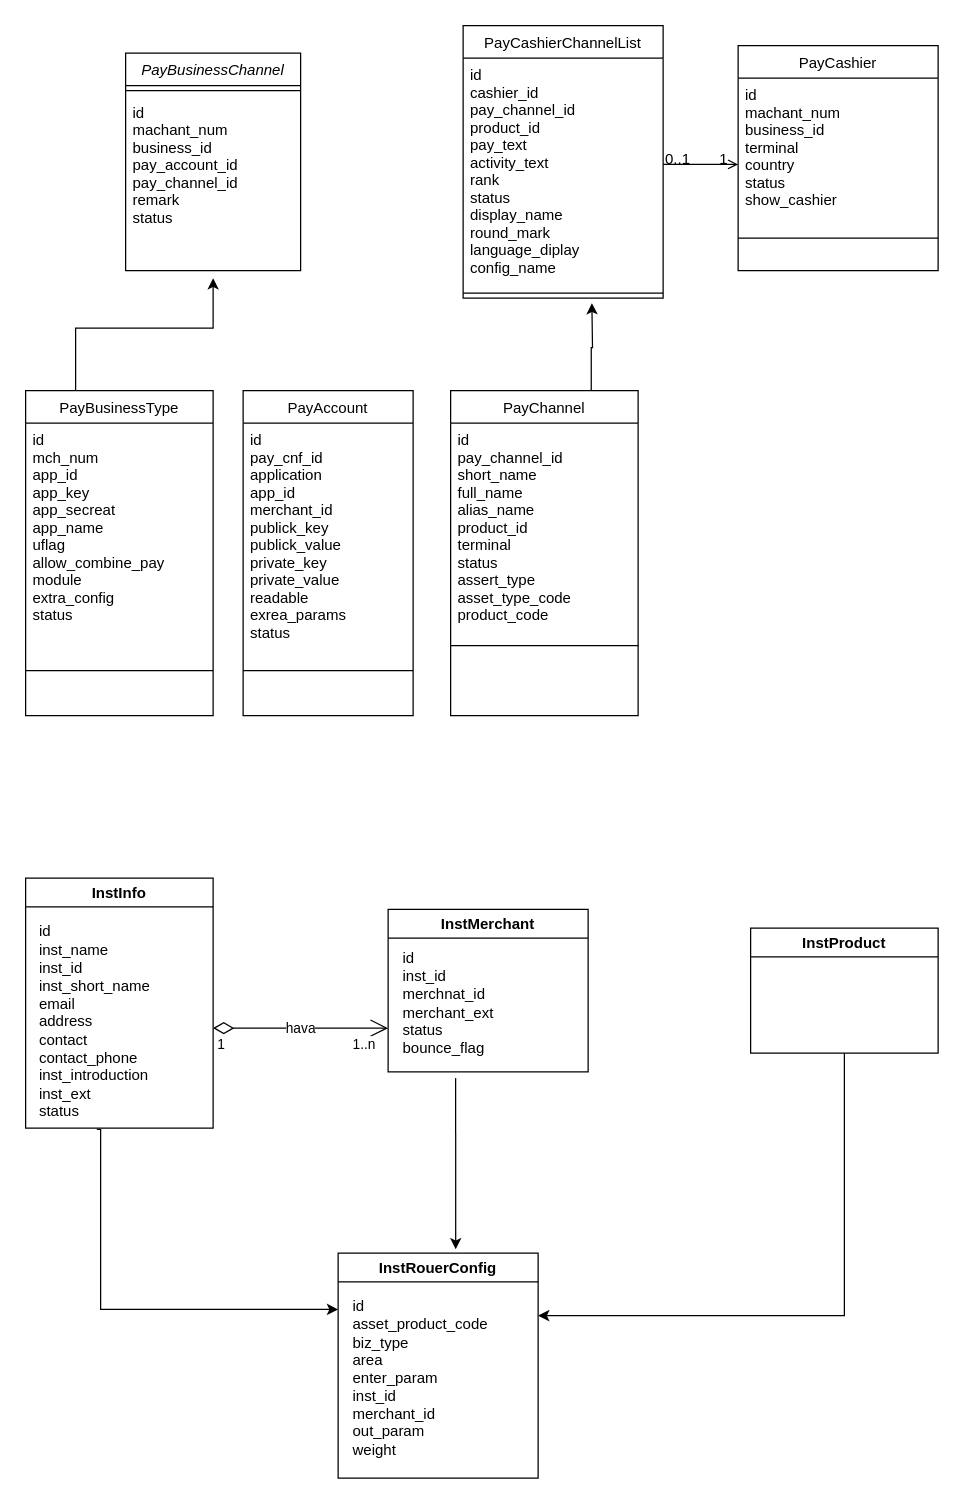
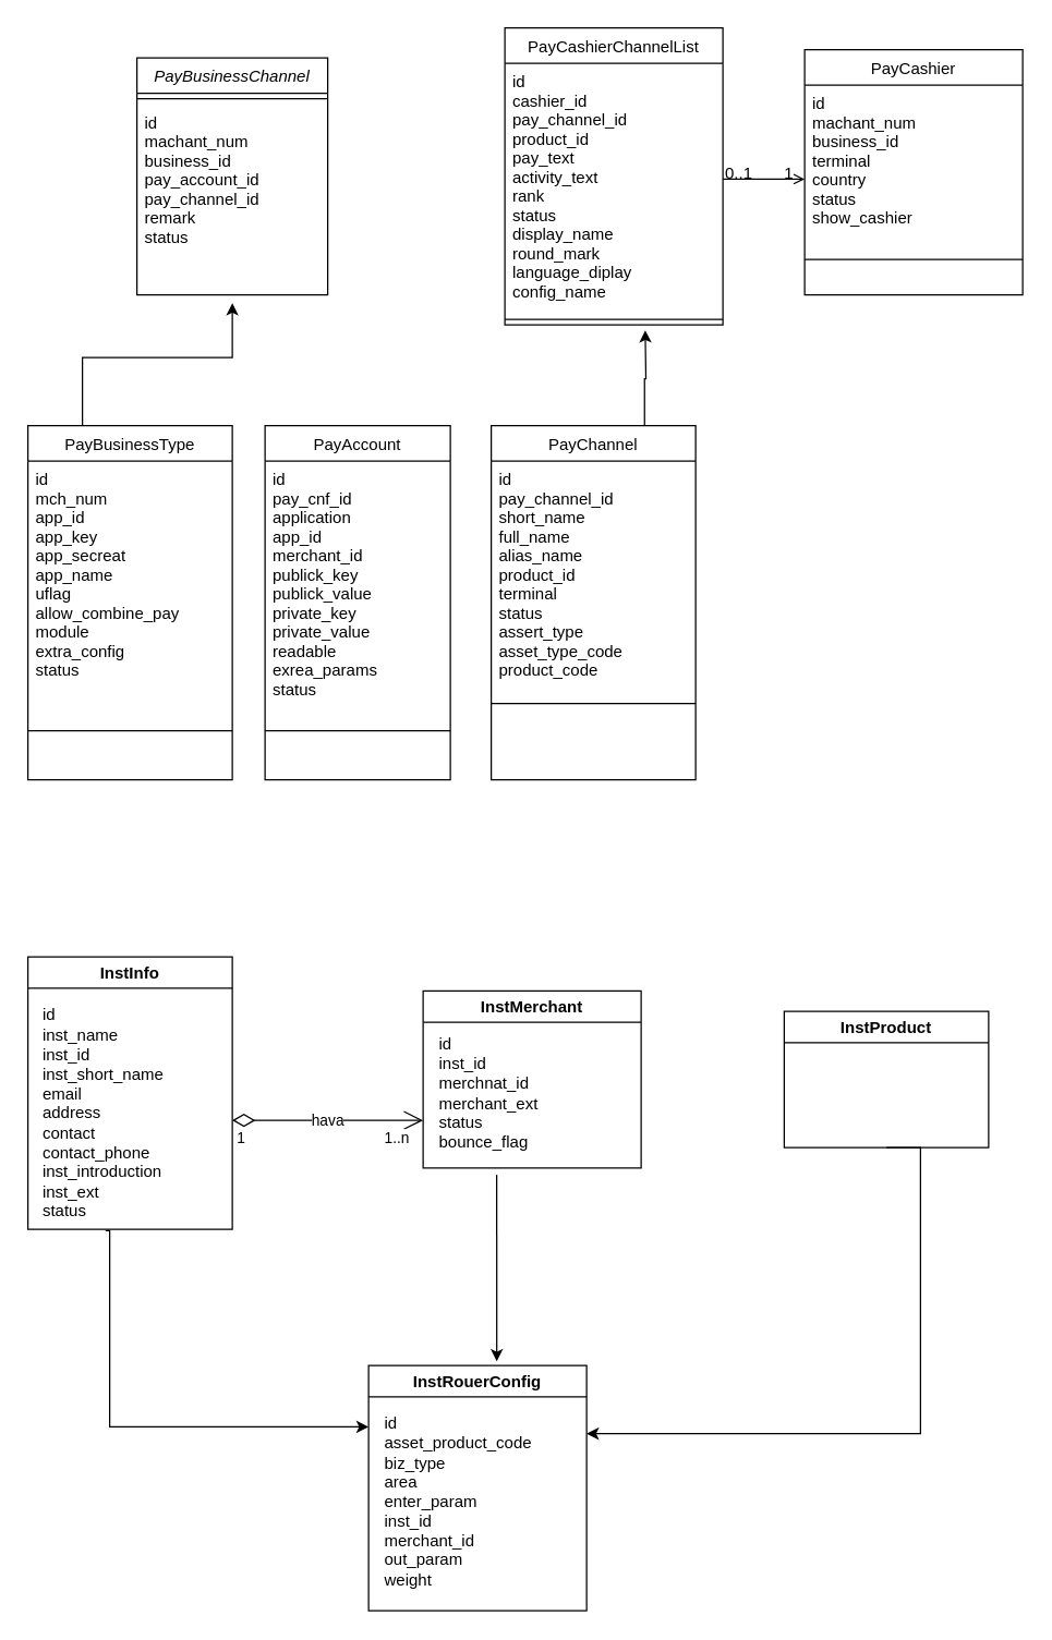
- <mxCell id="29" value="InstProduct" style="swimlane;" vertex="1" parent="1"><mxGeometry x="600" y="742" width="150" height="100" as="geometry" /></mxCell>
+ <mxCell id="29" value="InstProduct" style="swimlane;" vertex="1" parent="1"><mxGeometry x="575" y="742" width="150" height="100" as="geometry" /></mxCell>
